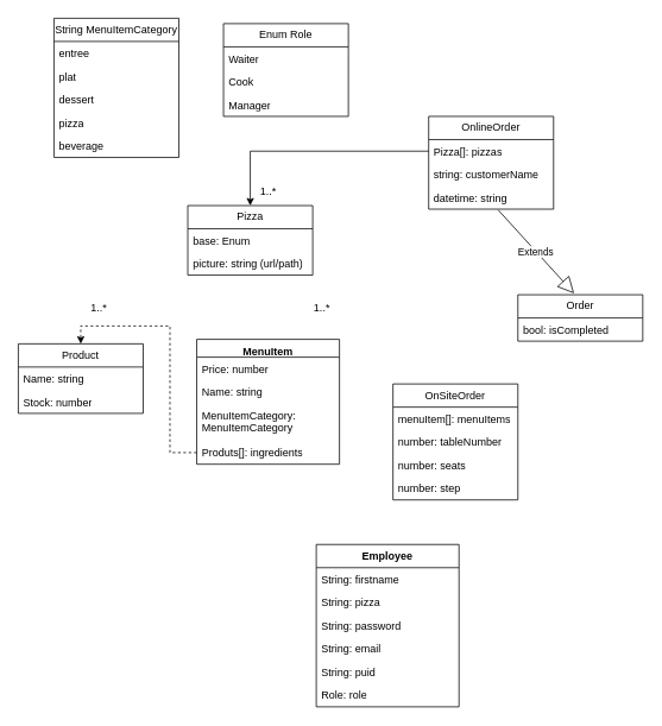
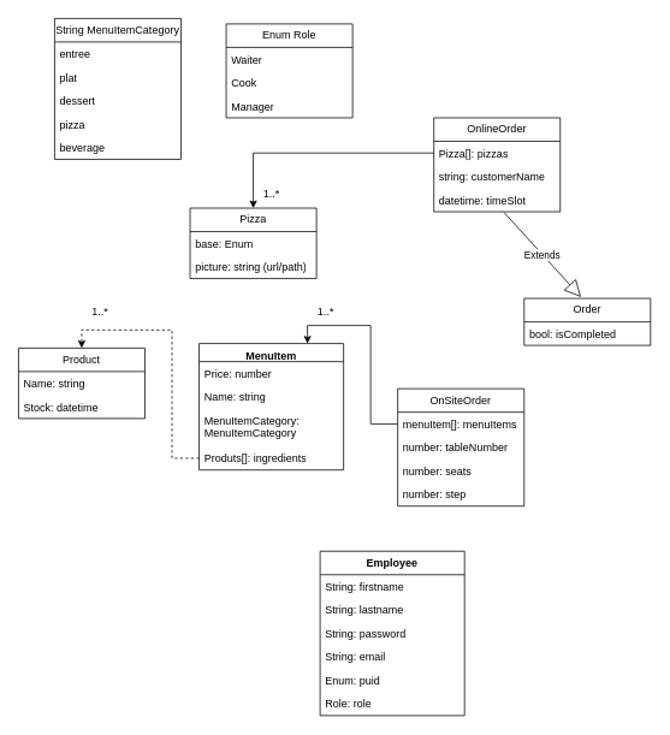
- <mxCell id="31" value="datetime: string" style="text;strokeColor=none;fillColor=none;align=left;verticalAlign=top;spacingLeft=4;spacingRight=4;overflow=hidden;rotatable=0;points=[[0,0.5],[1,0.5]];portConstraint=eastwest;whiteSpace=wrap;html=1;" vertex="1" parent="28"><mxGeometry y="78" width="140" height="26" as="geometry" /></mxCell>
+ <mxCell id="31" value="datetime: timeSlot" style="text;strokeColor=none;fillColor=none;align=left;verticalAlign=top;spacingLeft=4;spacingRight=4;overflow=hidden;rotatable=0;points=[[0,0.5],[1,0.5]];portConstraint=eastwest;whiteSpace=wrap;html=1;" vertex="1" parent="28"><mxGeometry y="78" width="140" height="26" as="geometry" /></mxCell>
+ <mxCell id="40" style="edgeStyle=orthogonalEdgeStyle;rounded=0;orthogonalLoop=1;jettySize=auto;html=1;entryX=0.75;entryY=0;entryDx=0;entryDy=0;" edge="1" parent="1" source="33" target="2"><mxGeometry relative="1" as="geometry" /></mxCell>
- <mxCell id="16" value="Stock: number" style="text;strokeColor=none;fillColor=none;align=left;verticalAlign=top;spacingLeft=4;spacingRight=4;overflow=hidden;rotatable=0;points=[[0,0.5],[1,0.5]];portConstraint=eastwest;whiteSpace=wrap;html=1;" vertex="1" parent="14"><mxGeometry y="52" width="140" height="26" as="geometry" /></mxCell>
+ <mxCell id="16" value="Stock: datetime" style="text;strokeColor=none;fillColor=none;align=left;verticalAlign=top;spacingLeft=4;spacingRight=4;overflow=hidden;rotatable=0;points=[[0,0.5],[1,0.5]];portConstraint=eastwest;whiteSpace=wrap;html=1;" vertex="1" parent="14"><mxGeometry y="52" width="140" height="26" as="geometry" /></mxCell>
- <mxCell id="9" value="String: pizza" style="text;strokeColor=none;fillColor=none;align=left;verticalAlign=top;spacingLeft=4;spacingRight=4;overflow=hidden;rotatable=0;points=[[0,0.5],[1,0.5]];portConstraint=eastwest;whiteSpace=wrap;html=1;" vertex="1" parent="7"><mxGeometry y="52" width="160" height="26" as="geometry" /></mxCell>
+ <mxCell id="9" value="String: lastname" style="text;strokeColor=none;fillColor=none;align=left;verticalAlign=top;spacingLeft=4;spacingRight=4;overflow=hidden;rotatable=0;points=[[0,0.5],[1,0.5]];portConstraint=eastwest;whiteSpace=wrap;html=1;" vertex="1" parent="7"><mxGeometry y="52" width="160" height="26" as="geometry" /></mxCell>
- <mxCell id="12" value="String: puid" style="text;strokeColor=none;fillColor=none;align=left;verticalAlign=top;spacingLeft=4;spacingRight=4;overflow=hidden;rotatable=0;points=[[0,0.5],[1,0.5]];portConstraint=eastwest;whiteSpace=wrap;html=1;" vertex="1" parent="7"><mxGeometry y="130" width="160" height="26" as="geometry" /></mxCell>
+ <mxCell id="12" value="Enum: puid" style="text;strokeColor=none;fillColor=none;align=left;verticalAlign=top;spacingLeft=4;spacingRight=4;overflow=hidden;rotatable=0;points=[[0,0.5],[1,0.5]];portConstraint=eastwest;whiteSpace=wrap;html=1;" vertex="1" parent="7"><mxGeometry y="130" width="160" height="26" as="geometry" /></mxCell>
